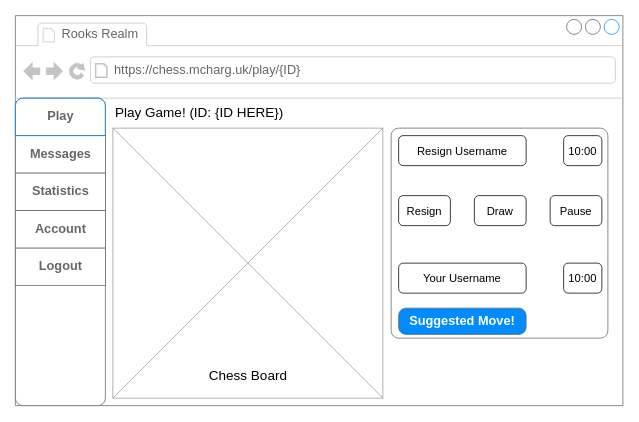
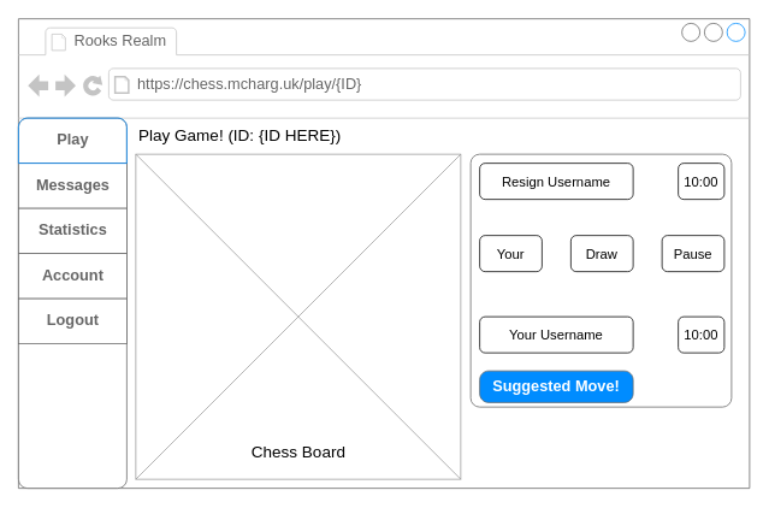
- <mxCell id="17" value="&lt;font style=&quot;font-size: 15px;&quot;&gt;Resign&lt;/font&gt;" style="rounded=1;whiteSpace=wrap;html=1;fontSize=15;" vertex="1" parent="2"><mxGeometry x="511" y="240" width="69" height="40" as="geometry" /></mxCell>
+ <mxCell id="17" value="&lt;font style=&quot;font-size: 15px;&quot;&gt;Your&lt;/font&gt;" style="rounded=1;whiteSpace=wrap;html=1;fontSize=15;" vertex="1" parent="2"><mxGeometry x="511" y="240" width="69" height="40" as="geometry" /></mxCell>
